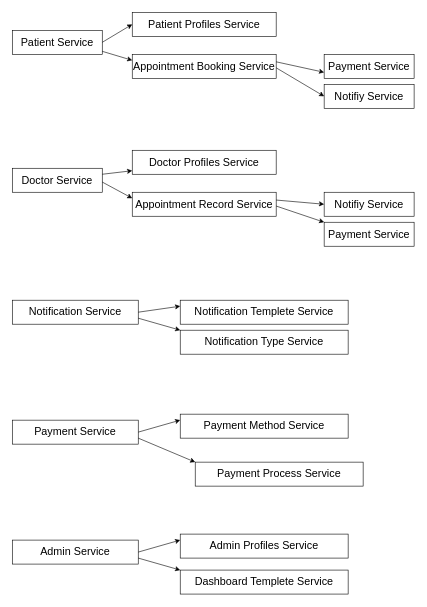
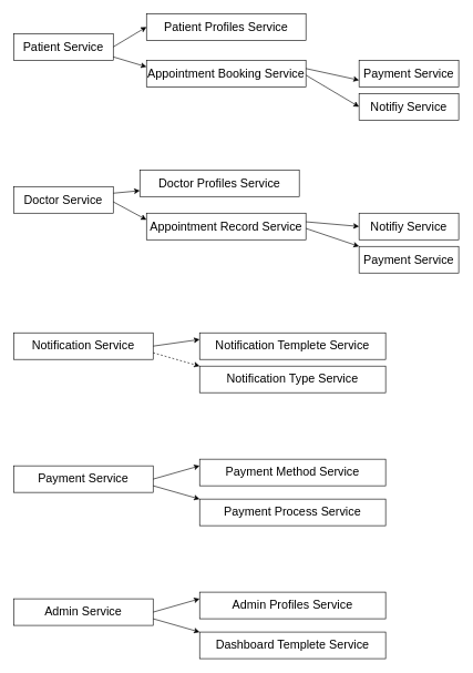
- <mxCell id="8" value="&lt;font style=&quot;font-size: 18px;&quot;&gt;Doctor Profiles Service&lt;/font&gt;" style="rounded=0;whiteSpace=wrap;html=1;" parent="1" vertex="1"><mxGeometry x="220" y="250" width="240" height="40" as="geometry" /></mxCell>
+ <mxCell id="8" value="&lt;font style=&quot;font-size: 18px;&quot;&gt;Doctor Profiles Service&lt;/font&gt;" style="rounded=0;whiteSpace=wrap;html=1;" parent="1" vertex="1"><mxGeometry x="210" y="255" width="240" height="40" as="geometry" /></mxCell>
- <mxCell id="24" value="" style="endArrow=classic;html=1;rounded=0;entryX=0;entryY=0;entryDx=0;entryDy=0;exitX=1;exitY=0.75;exitDx=0;exitDy=0;" parent="1" source="20" target="22" edge="1"><mxGeometry width="50" height="50" relative="1" as="geometry"><mxPoint x="240" y="530" as="sourcePoint" /><mxPoint x="310" y="510" as="targetPoint" /></mxGeometry></mxCell>
+ <mxCell id="24" value="" style="endArrow=classic;html=1;rounded=0;entryX=0;entryY=0;entryDx=0;entryDy=0;exitX=1;exitY=0.75;exitDx=0;exitDy=0;dashed=1;" parent="1" source="20" target="22" edge="1"><mxGeometry width="50" height="50" relative="1" as="geometry"><mxPoint x="240" y="530" as="sourcePoint" /><mxPoint x="310" y="510" as="targetPoint" /></mxGeometry></mxCell>
- <mxCell id="27" value="&lt;font style=&quot;font-size: 18px;&quot;&gt;Payment Process Service&lt;/font&gt;" style="rounded=0;whiteSpace=wrap;html=1;" parent="1" vertex="1"><mxGeometry x="325" y="770" width="280" height="40" as="geometry" /></mxCell>
+ <mxCell id="27" value="&lt;font style=&quot;font-size: 18px;&quot;&gt;Payment Process Service&lt;/font&gt;" style="rounded=0;whiteSpace=wrap;html=1;" parent="1" vertex="1"><mxGeometry x="300" y="750" width="280" height="40" as="geometry" /></mxCell>
